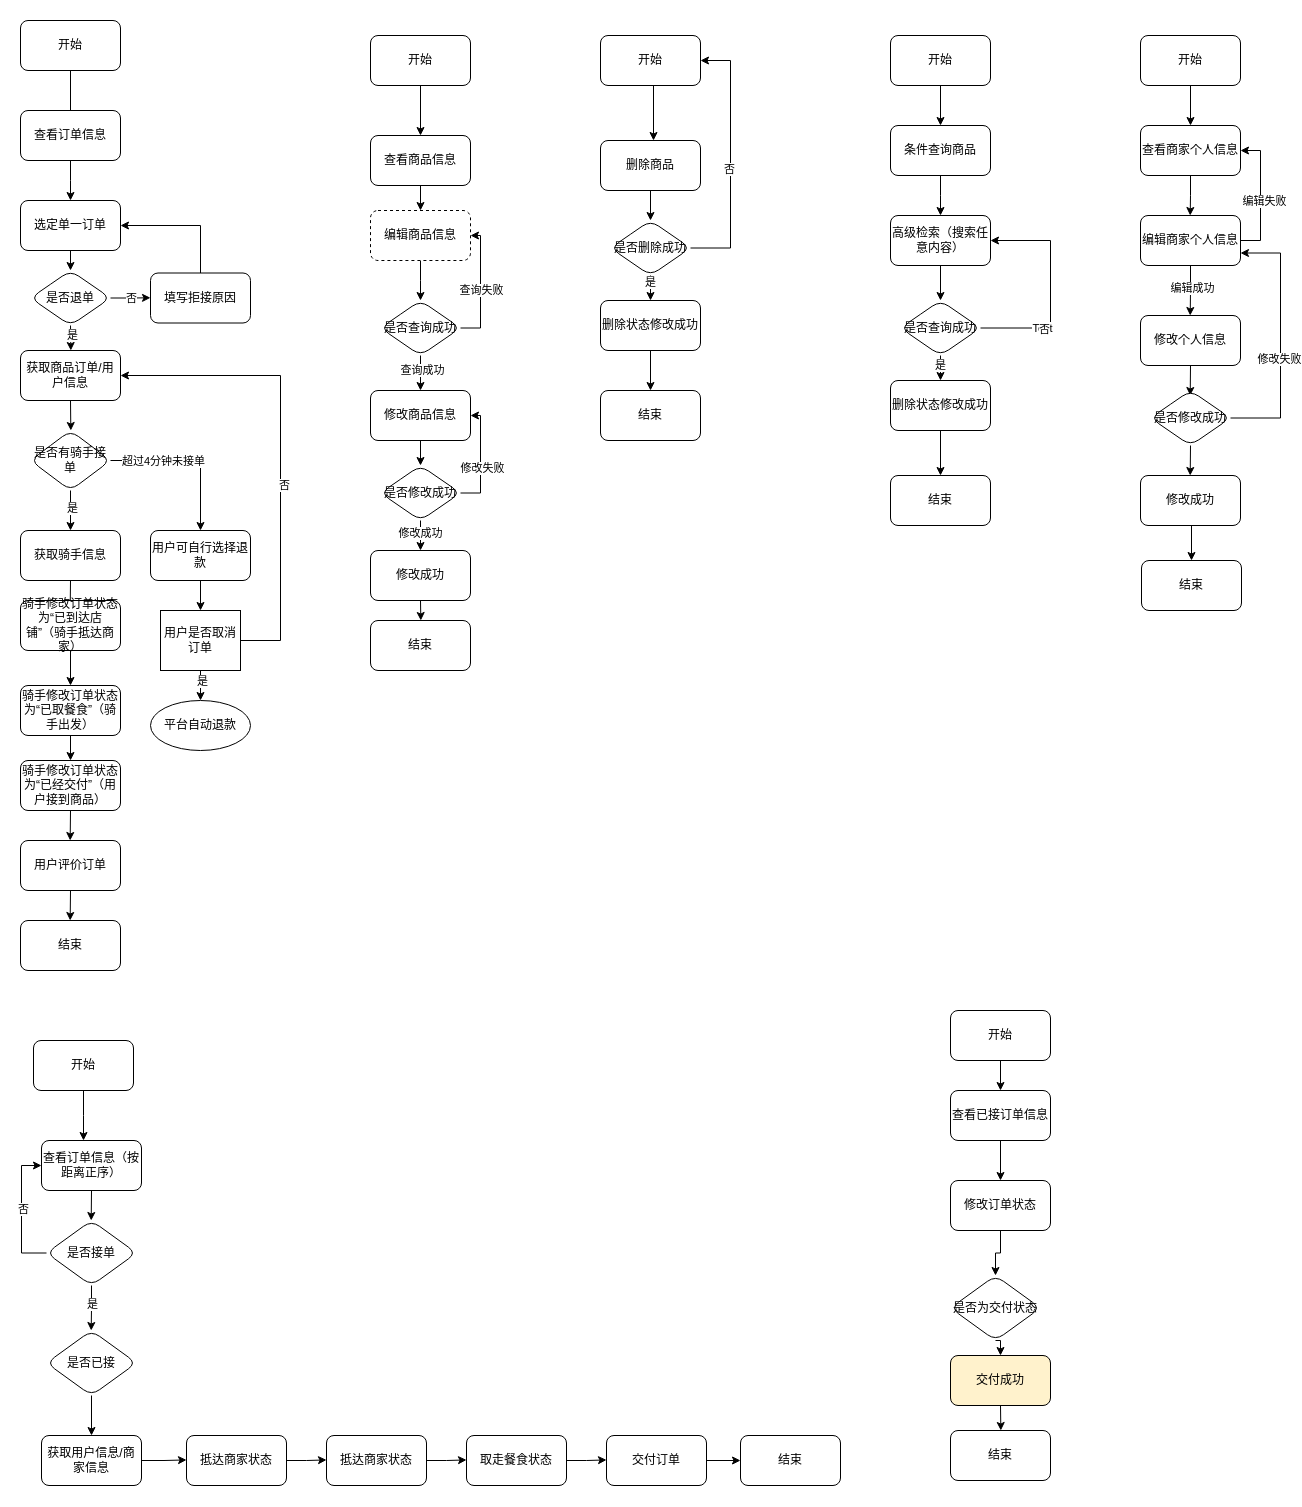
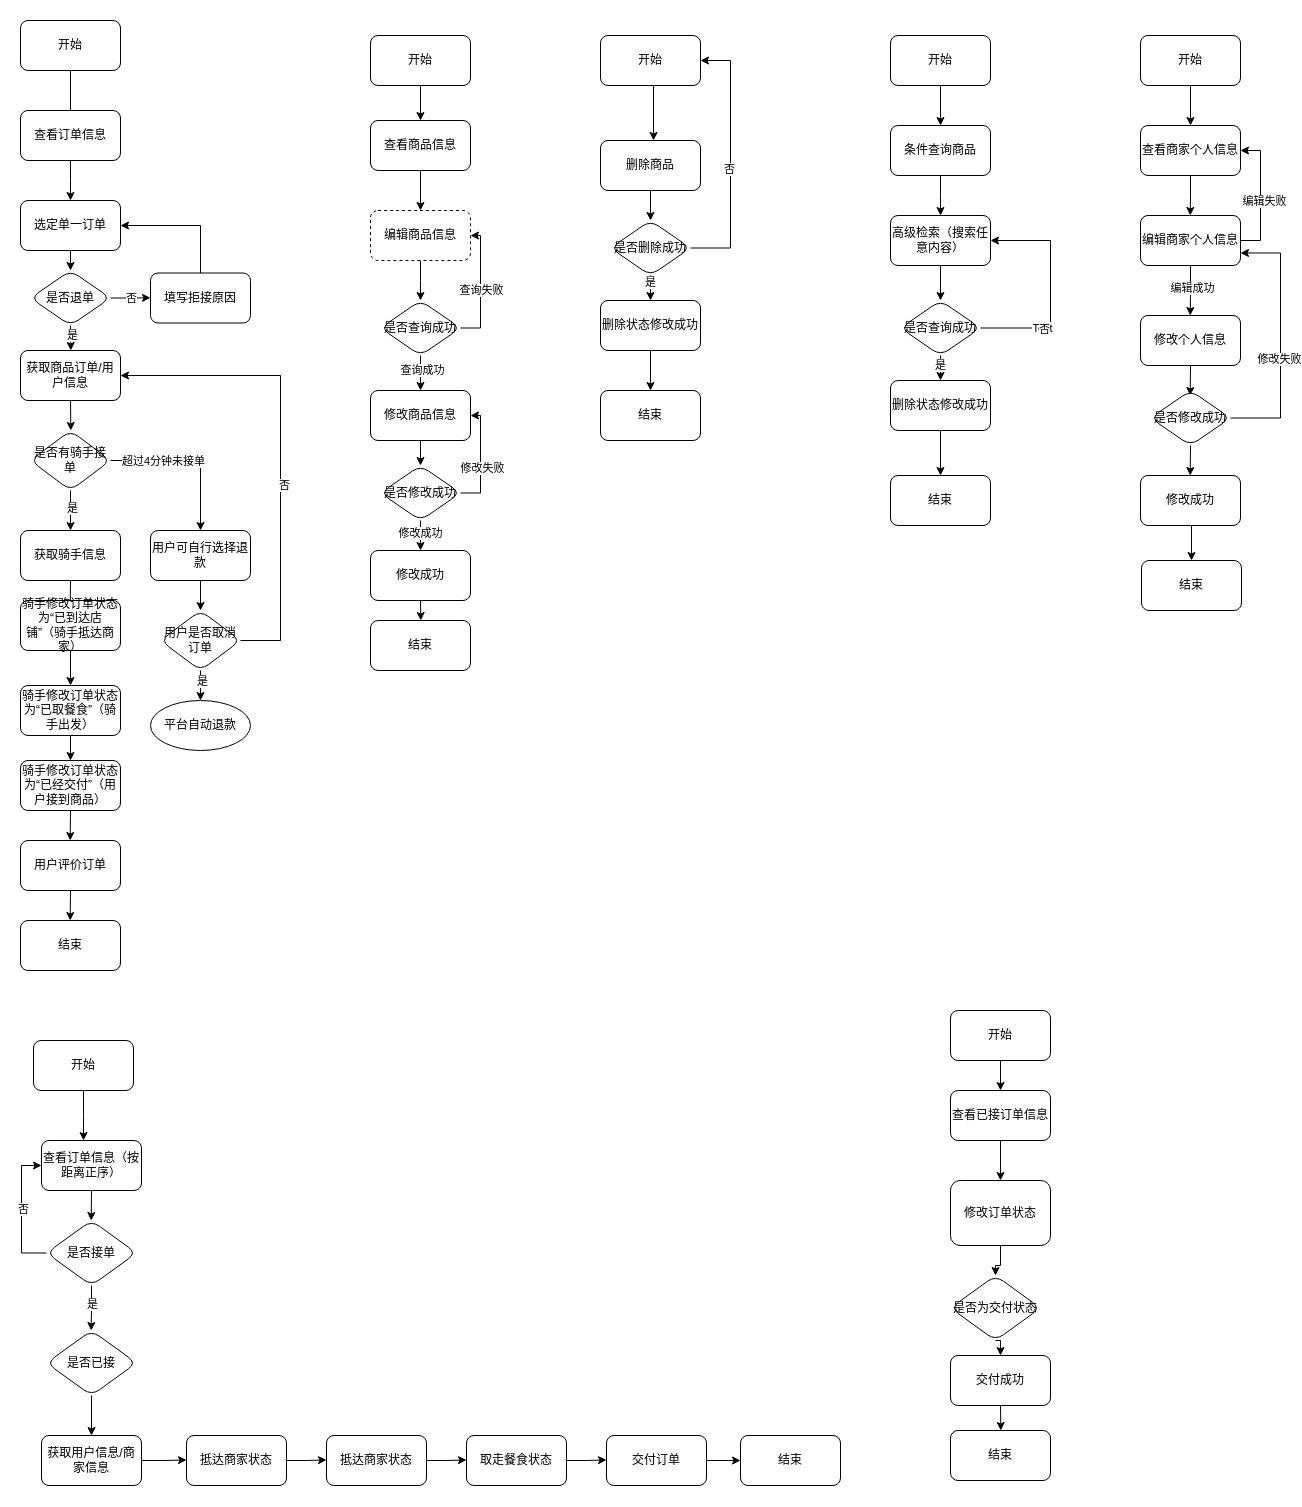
- <mxCell id="28" value="查看商品信息" style="rounded=1;whiteSpace=wrap;html=1;" parent="1" vertex="1"><mxGeometry x="370" y="135" width="100" height="50" as="geometry" /></mxCell>
+ <mxCell id="28" value="查看商品信息" style="rounded=1;whiteSpace=wrap;html=1;" parent="1" vertex="1"><mxGeometry x="370" y="120" width="100" height="50" as="geometry" /></mxCell>
- <mxCell id="25" value="用户是否取消订单" style="whiteSpace=wrap;html=1;rounded=0;" parent="1" vertex="1"><mxGeometry x="160" y="610" width="80" height="60" as="geometry" /></mxCell>
+ <mxCell id="25" value="用户是否取消订单" style="rhombus;whiteSpace=wrap;html=1;rounded=1;" parent="1" vertex="1"><mxGeometry x="160" y="610" width="80" height="60" as="geometry" /></mxCell>
- <mxCell id="97" value="修改订单状态" style="rounded=1;whiteSpace=wrap;html=1;" parent="1" vertex="1"><mxGeometry x="950" y="1180" width="100" height="50" as="geometry" /></mxCell>
+ <mxCell id="97" value="修改订单状态" style="rounded=1;whiteSpace=wrap;html=1;" parent="1" vertex="1"><mxGeometry x="950" y="1180" width="100" height="65" as="geometry" /></mxCell>
- <mxCell id="101" value="交付成功" style="rounded=1;whiteSpace=wrap;html=1;fillColor=#fff2cc;" parent="1" vertex="1"><mxGeometry x="950" y="1355" width="100" height="50" as="geometry" /></mxCell>
+ <mxCell id="101" value="交付成功" style="rounded=1;whiteSpace=wrap;html=1;" parent="1" vertex="1"><mxGeometry x="950" y="1355" width="100" height="50" as="geometry" /></mxCell>
